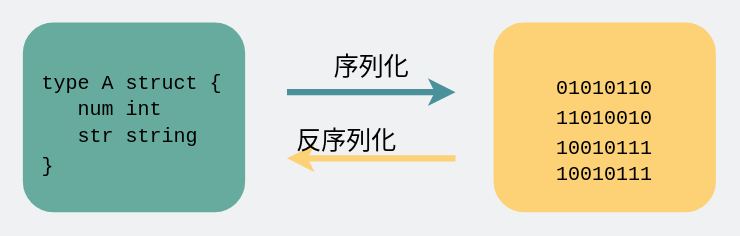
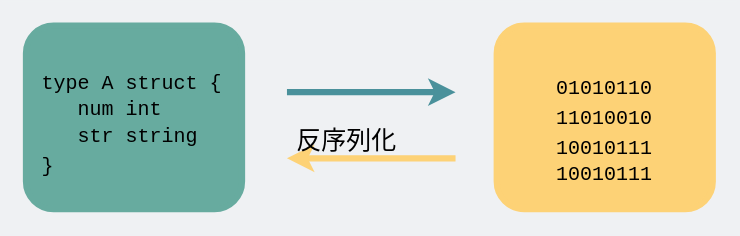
- <mxCell id="8" value="&lt;font style=&quot;font-size: 20px;&quot;&gt;序列化&lt;/font&gt;" style="text;html=1;strokeColor=none;fillColor=none;align=center;verticalAlign=middle;whiteSpace=wrap;rounded=0;labelBackgroundColor=none;fontColor=#000000;" vertex="1" parent="1"><mxGeometry x="261" y="37" width="72" height="30" as="geometry" /></mxCell>
